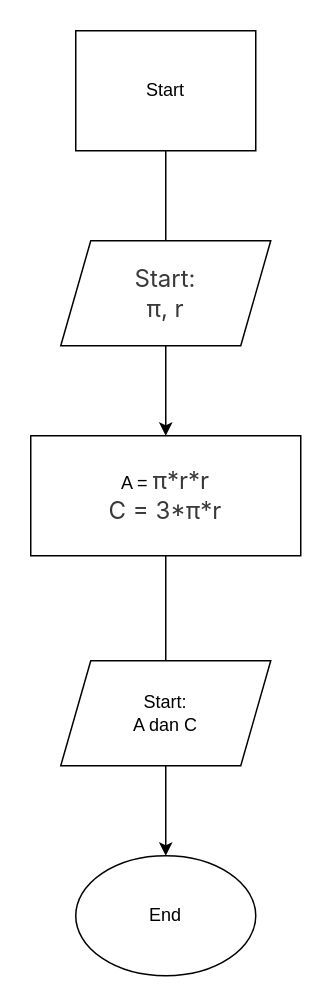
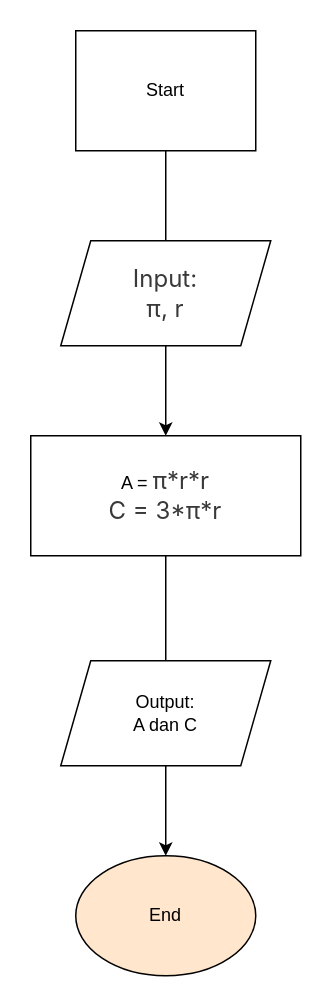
- <mxCell id="4" value="&lt;span style=&quot;color: rgb(57, 57, 57); font-family: Graphik, -apple-system, BlinkMacSystemFont, &amp;quot;Segoe UI&amp;quot;, Arial, Helvetica, sans-serif; font-size: 16px; text-align: left; background-color: rgb(255, 255, 255);&quot;&gt;Start:&lt;br&gt;&lt;/span&gt;&lt;span style=&quot;color: rgb(57, 57, 57); font-family: Graphik, -apple-system, BlinkMacSystemFont, &amp;quot;Segoe UI&amp;quot;, Arial, Helvetica, sans-serif; font-size: 16px; text-align: left; background-color: rgb(255, 255, 255);&quot;&gt;π, r&lt;/span&gt;&lt;span style=&quot;color: rgb(57, 57, 57); font-family: Graphik, -apple-system, BlinkMacSystemFont, &amp;quot;Segoe UI&amp;quot;, Arial, Helvetica, sans-serif; font-size: 16px; text-align: left; background-color: rgb(255, 255, 255);&quot;&gt;&lt;br&gt;&lt;/span&gt;" style="shape=parallelogram;perimeter=parallelogramPerimeter;whiteSpace=wrap;html=1;fixedSize=1;" parent="1" vertex="1"><mxGeometry x="40" y="160" width="140" height="70" as="geometry" /></mxCell>
+ <mxCell id="4" value="&lt;span style=&quot;color: rgb(57, 57, 57); font-family: Graphik, -apple-system, BlinkMacSystemFont, &amp;quot;Segoe UI&amp;quot;, Arial, Helvetica, sans-serif; font-size: 16px; text-align: left; background-color: rgb(255, 255, 255);&quot;&gt;Input:&lt;br&gt;&lt;/span&gt;&lt;span style=&quot;color: rgb(57, 57, 57); font-family: Graphik, -apple-system, BlinkMacSystemFont, &amp;quot;Segoe UI&amp;quot;, Arial, Helvetica, sans-serif; font-size: 16px; text-align: left; background-color: rgb(255, 255, 255);&quot;&gt;π, r&lt;/span&gt;&lt;span style=&quot;color: rgb(57, 57, 57); font-family: Graphik, -apple-system, BlinkMacSystemFont, &amp;quot;Segoe UI&amp;quot;, Arial, Helvetica, sans-serif; font-size: 16px; text-align: left; background-color: rgb(255, 255, 255);&quot;&gt;&lt;br&gt;&lt;/span&gt;" style="shape=parallelogram;perimeter=parallelogramPerimeter;whiteSpace=wrap;html=1;fixedSize=1;" parent="1" vertex="1"><mxGeometry x="40" y="160" width="140" height="70" as="geometry" /></mxCell>
- <mxCell id="8" value="Start:&lt;br&gt;A dan C" style="shape=parallelogram;perimeter=parallelogramPerimeter;whiteSpace=wrap;html=1;fixedSize=1;" parent="1" vertex="1"><mxGeometry x="40" y="440" width="140" height="70" as="geometry" /></mxCell>
+ <mxCell id="8" value="Output:&lt;br&gt;A dan C" style="shape=parallelogram;perimeter=parallelogramPerimeter;whiteSpace=wrap;html=1;fixedSize=1;" parent="1" vertex="1"><mxGeometry x="40" y="440" width="140" height="70" as="geometry" /></mxCell>
- <mxCell id="10" value="End" style="ellipse;whiteSpace=wrap;html=1;" parent="1" vertex="1"><mxGeometry x="50" y="570" width="120" height="80" as="geometry" /></mxCell>
+ <mxCell id="10" value="End" style="ellipse;whiteSpace=wrap;html=1;fillColor=#ffe6cc;" parent="1" vertex="1"><mxGeometry x="50" y="570" width="120" height="80" as="geometry" /></mxCell>
